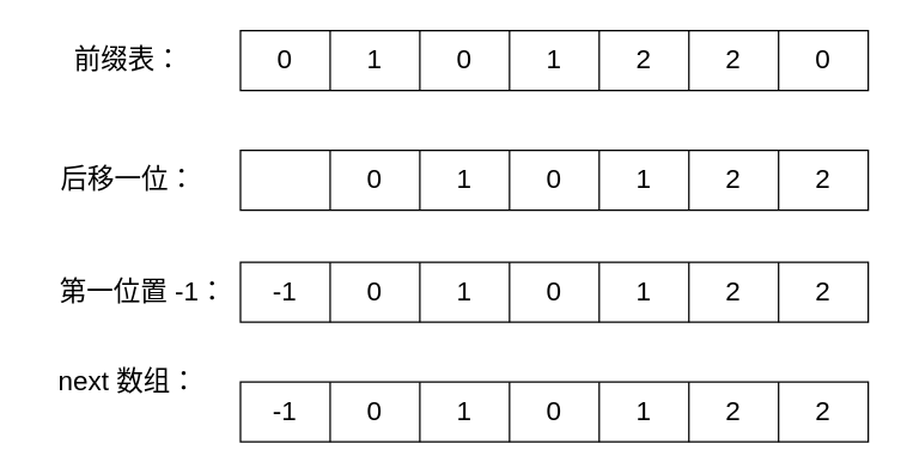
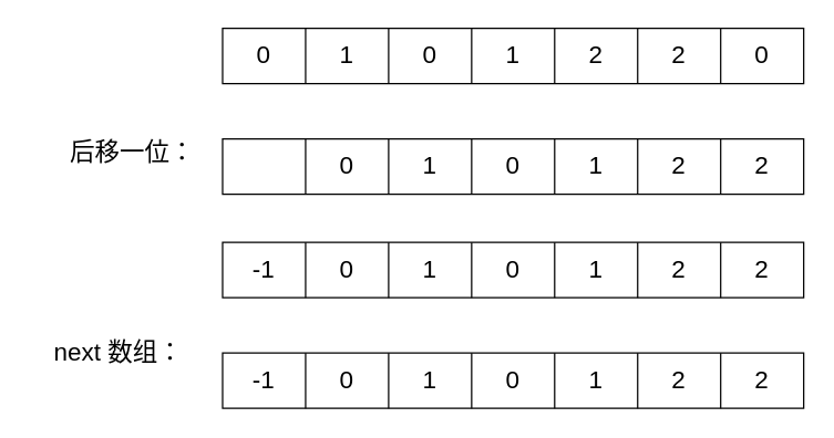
- <mxCell id="2" value="前缀表：" style="text;html=1;strokeColor=none;fillColor=none;align=center;verticalAlign=middle;whiteSpace=wrap;rounded=0;fontSize=18;" vertex="1" parent="1"><mxGeometry x="40" y="25" width="90" height="30" as="geometry" /></mxCell>
- <mxCell id="12" value="后移一位：" style="text;html=1;strokeColor=none;fillColor=none;align=center;verticalAlign=middle;whiteSpace=wrap;rounded=0;fontSize=18;" vertex="1" parent="1"><mxGeometry x="30" y="105" width="110" height="30" as="geometry" /></mxCell>
+ <mxCell id="12" value="后移一位：" style="text;html=1;strokeColor=none;fillColor=none;align=center;verticalAlign=middle;whiteSpace=wrap;rounded=0;fontSize=18;" vertex="1" parent="1"><mxGeometry x="40" y="95" width="110" height="30" as="geometry" /></mxCell>
- <mxCell id="22" value="第一位置 -1：" style="text;html=1;strokeColor=none;fillColor=none;align=center;verticalAlign=middle;whiteSpace=wrap;rounded=0;fontSize=18;" vertex="1" parent="1"><mxGeometry x="30" y="180" width="130" height="30" as="geometry" /></mxCell>
